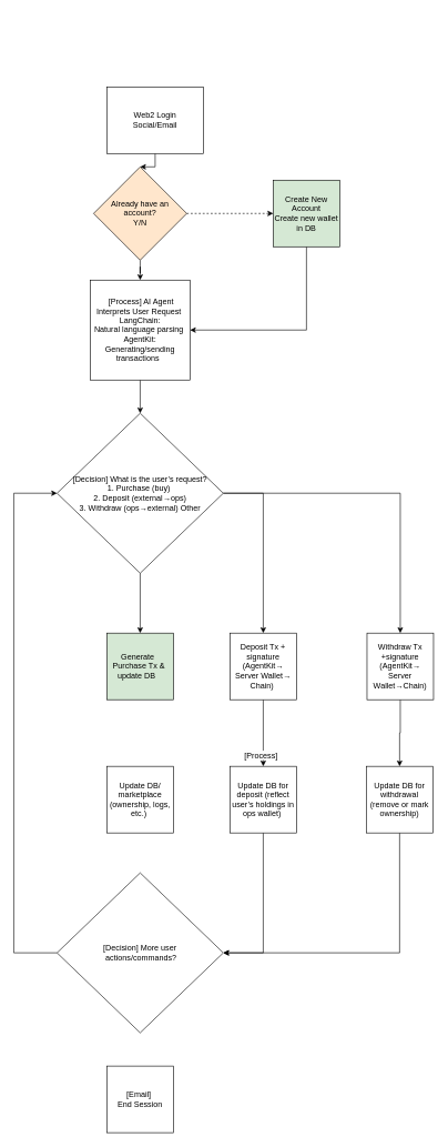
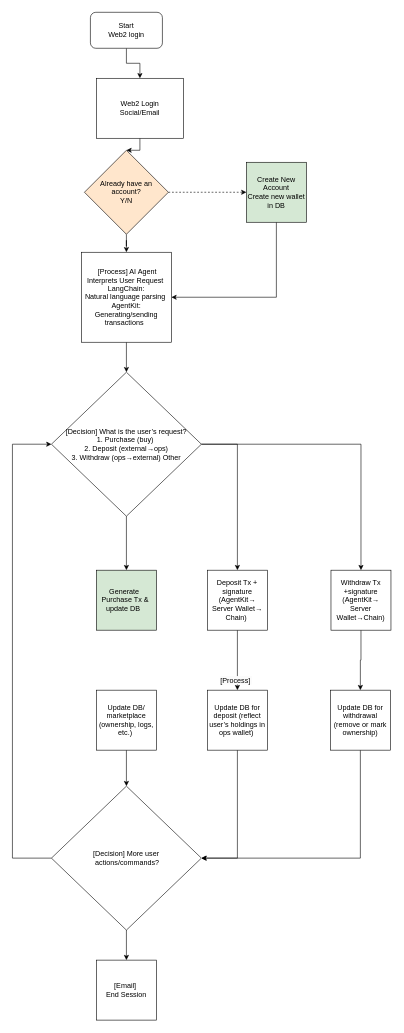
+ <mxCell id="8" value="Start&lt;br&gt;Web2 login" style="rounded=1;whiteSpace=wrap;html=1;" vertex="1" parent="1"><mxGeometry x="150" y="20" width="120" height="60" as="geometry" /></mxCell>
+ <mxCell id="7" value="" style="edgeStyle=orthogonalEdgeStyle;rounded=0;orthogonalLoop=1;jettySize=auto;html=1;" edge="1" parent="1" source="8" target="6"><mxGeometry relative="1" as="geometry" /></mxCell>
+ <mxCell id="22" style="edgeStyle=orthogonalEdgeStyle;rounded=0;orthogonalLoop=1;jettySize=auto;html=1;" edge="1" parent="1" source="23" target="31"><mxGeometry relative="1" as="geometry" /></mxCell>
+ <mxCell id="30" style="edgeStyle=orthogonalEdgeStyle;rounded=0;orthogonalLoop=1;jettySize=auto;html=1;" edge="1" parent="1" source="31" target="32"><mxGeometry relative="1" as="geometry" /></mxCell>
